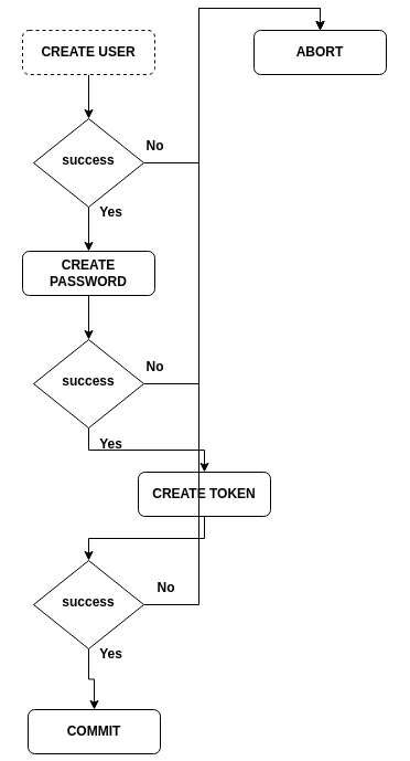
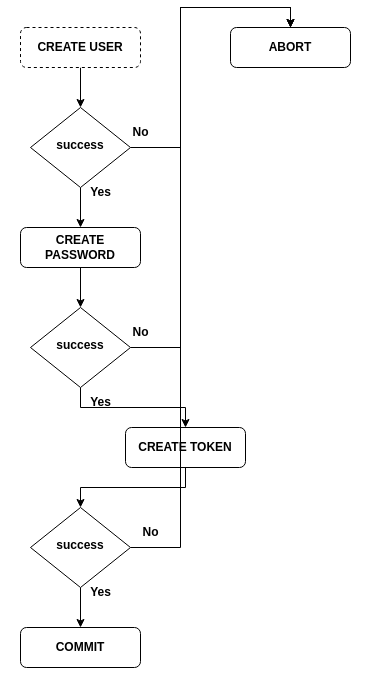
- <mxCell id="23" value="COMMIT" style="rounded=1;whiteSpace=wrap;html=1;fontSize=12;glass=0;strokeWidth=1;shadow=0;fontStyle=1" vertex="1" parent="1"><mxGeometry x="25" y="635" width="120" height="40" as="geometry" /></mxCell>
+ <mxCell id="23" value="COMMIT" style="rounded=1;whiteSpace=wrap;html=1;fontSize=12;glass=0;strokeWidth=1;shadow=0;fontStyle=1" vertex="1" parent="1"><mxGeometry x="20" y="620" width="120" height="40" as="geometry" /></mxCell>
